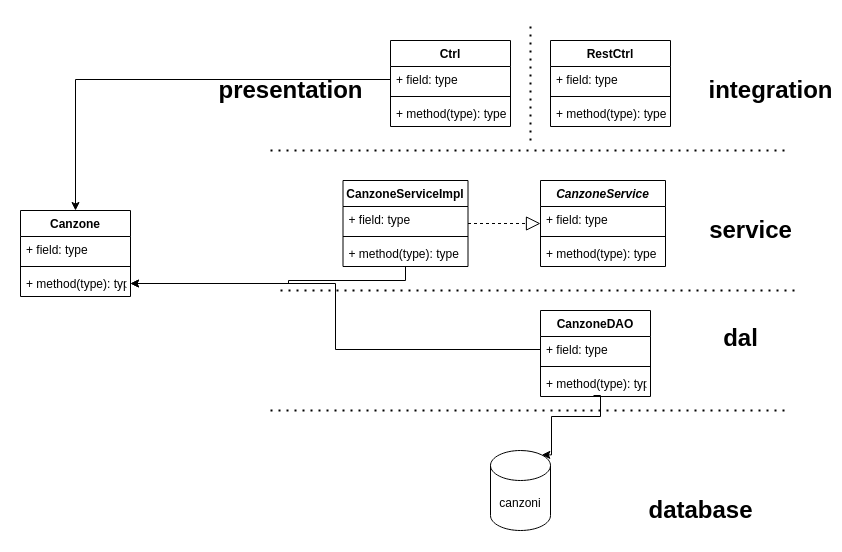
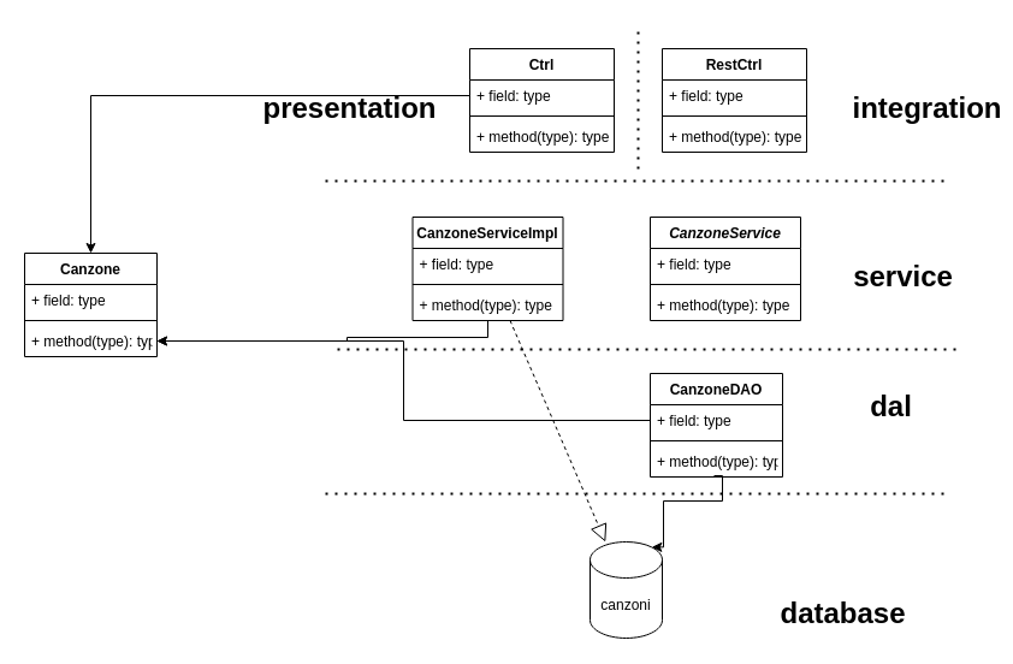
- <mxCell id="24" value="" style="endArrow=block;dashed=1;endFill=0;endSize=12;html=1;rounded=0;" edge="1" parent="1" source="20" target="15"><mxGeometry width="160" relative="1" as="geometry"><mxPoint x="460" y="330" as="sourcePoint" /><mxPoint x="620" y="330" as="targetPoint" /></mxGeometry></mxCell>
+ <mxCell id="24" value="" style="endArrow=block;dashed=1;endFill=0;endSize=12;html=1;rounded=0;" edge="1" parent="1" source="20" target="2"><mxGeometry width="160" relative="1" as="geometry"><mxPoint x="460" y="330" as="sourcePoint" /><mxPoint x="620" y="330" as="targetPoint" /></mxGeometry></mxCell>
